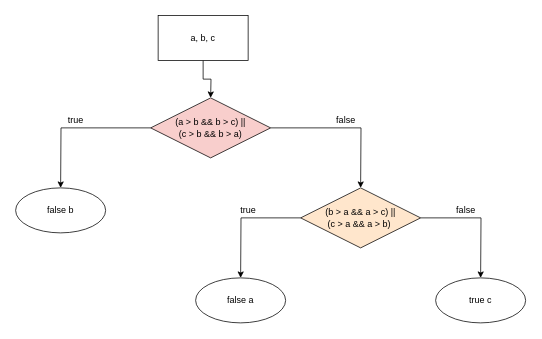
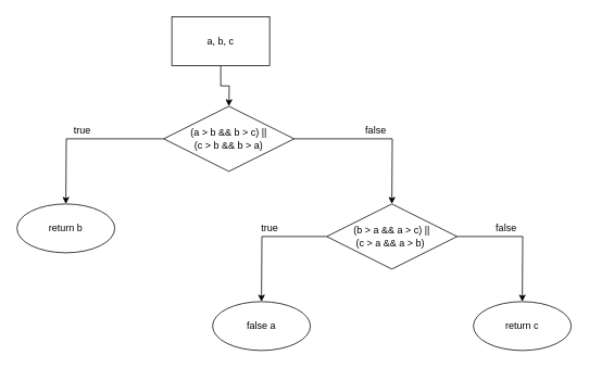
- <mxCell id="6" value="(a &amp;gt; b &amp;amp;&amp;amp; b &amp;gt; c) || &lt;br&gt;(c &amp;gt; b &amp;amp;&amp;amp; b &amp;gt; a)" style="rhombus;whiteSpace=wrap;html=1;fillColor=#f8cecc;" vertex="1" parent="1"><mxGeometry x="200" y="130" width="160" height="80" as="geometry" /></mxCell>
+ <mxCell id="6" value="(a &amp;gt; b &amp;amp;&amp;amp; b &amp;gt; c) || &lt;br&gt;(c &amp;gt; b &amp;amp;&amp;amp; b &amp;gt; a)" style="rhombus;whiteSpace=wrap;html=1;" vertex="1" parent="1"><mxGeometry x="200" y="130" width="160" height="80" as="geometry" /></mxCell>
- <mxCell id="9" value="false b" style="ellipse;whiteSpace=wrap;html=1;" vertex="1" parent="1"><mxGeometry x="20" y="250" width="120" height="60" as="geometry" /></mxCell>
+ <mxCell id="9" value="return b" style="ellipse;whiteSpace=wrap;html=1;" vertex="1" parent="1"><mxGeometry x="20" y="250" width="120" height="60" as="geometry" /></mxCell>
- <mxCell id="12" value="(b &amp;gt; a &amp;amp;&amp;amp; a &amp;gt; c) ||&lt;br&gt;(c &amp;gt; a &amp;amp;&amp;amp; a &amp;gt; b)&amp;nbsp;" style="rhombus;whiteSpace=wrap;html=1;fillColor=#ffe6cc;" vertex="1" parent="1"><mxGeometry x="400" y="250" width="160" height="80" as="geometry" /></mxCell>
+ <mxCell id="12" value="(b &amp;gt; a &amp;amp;&amp;amp; a &amp;gt; c) ||&lt;br&gt;(c &amp;gt; a &amp;amp;&amp;amp; a &amp;gt; b)&amp;nbsp;" style="rhombus;whiteSpace=wrap;html=1;" vertex="1" parent="1"><mxGeometry x="400" y="250" width="160" height="80" as="geometry" /></mxCell>
- <mxCell id="16" value="true c" style="ellipse;whiteSpace=wrap;html=1;" vertex="1" parent="1"><mxGeometry x="580" y="370" width="120" height="60" as="geometry" /></mxCell>
+ <mxCell id="16" value="return c" style="ellipse;whiteSpace=wrap;html=1;" vertex="1" parent="1"><mxGeometry x="580" y="370" width="120" height="60" as="geometry" /></mxCell>
